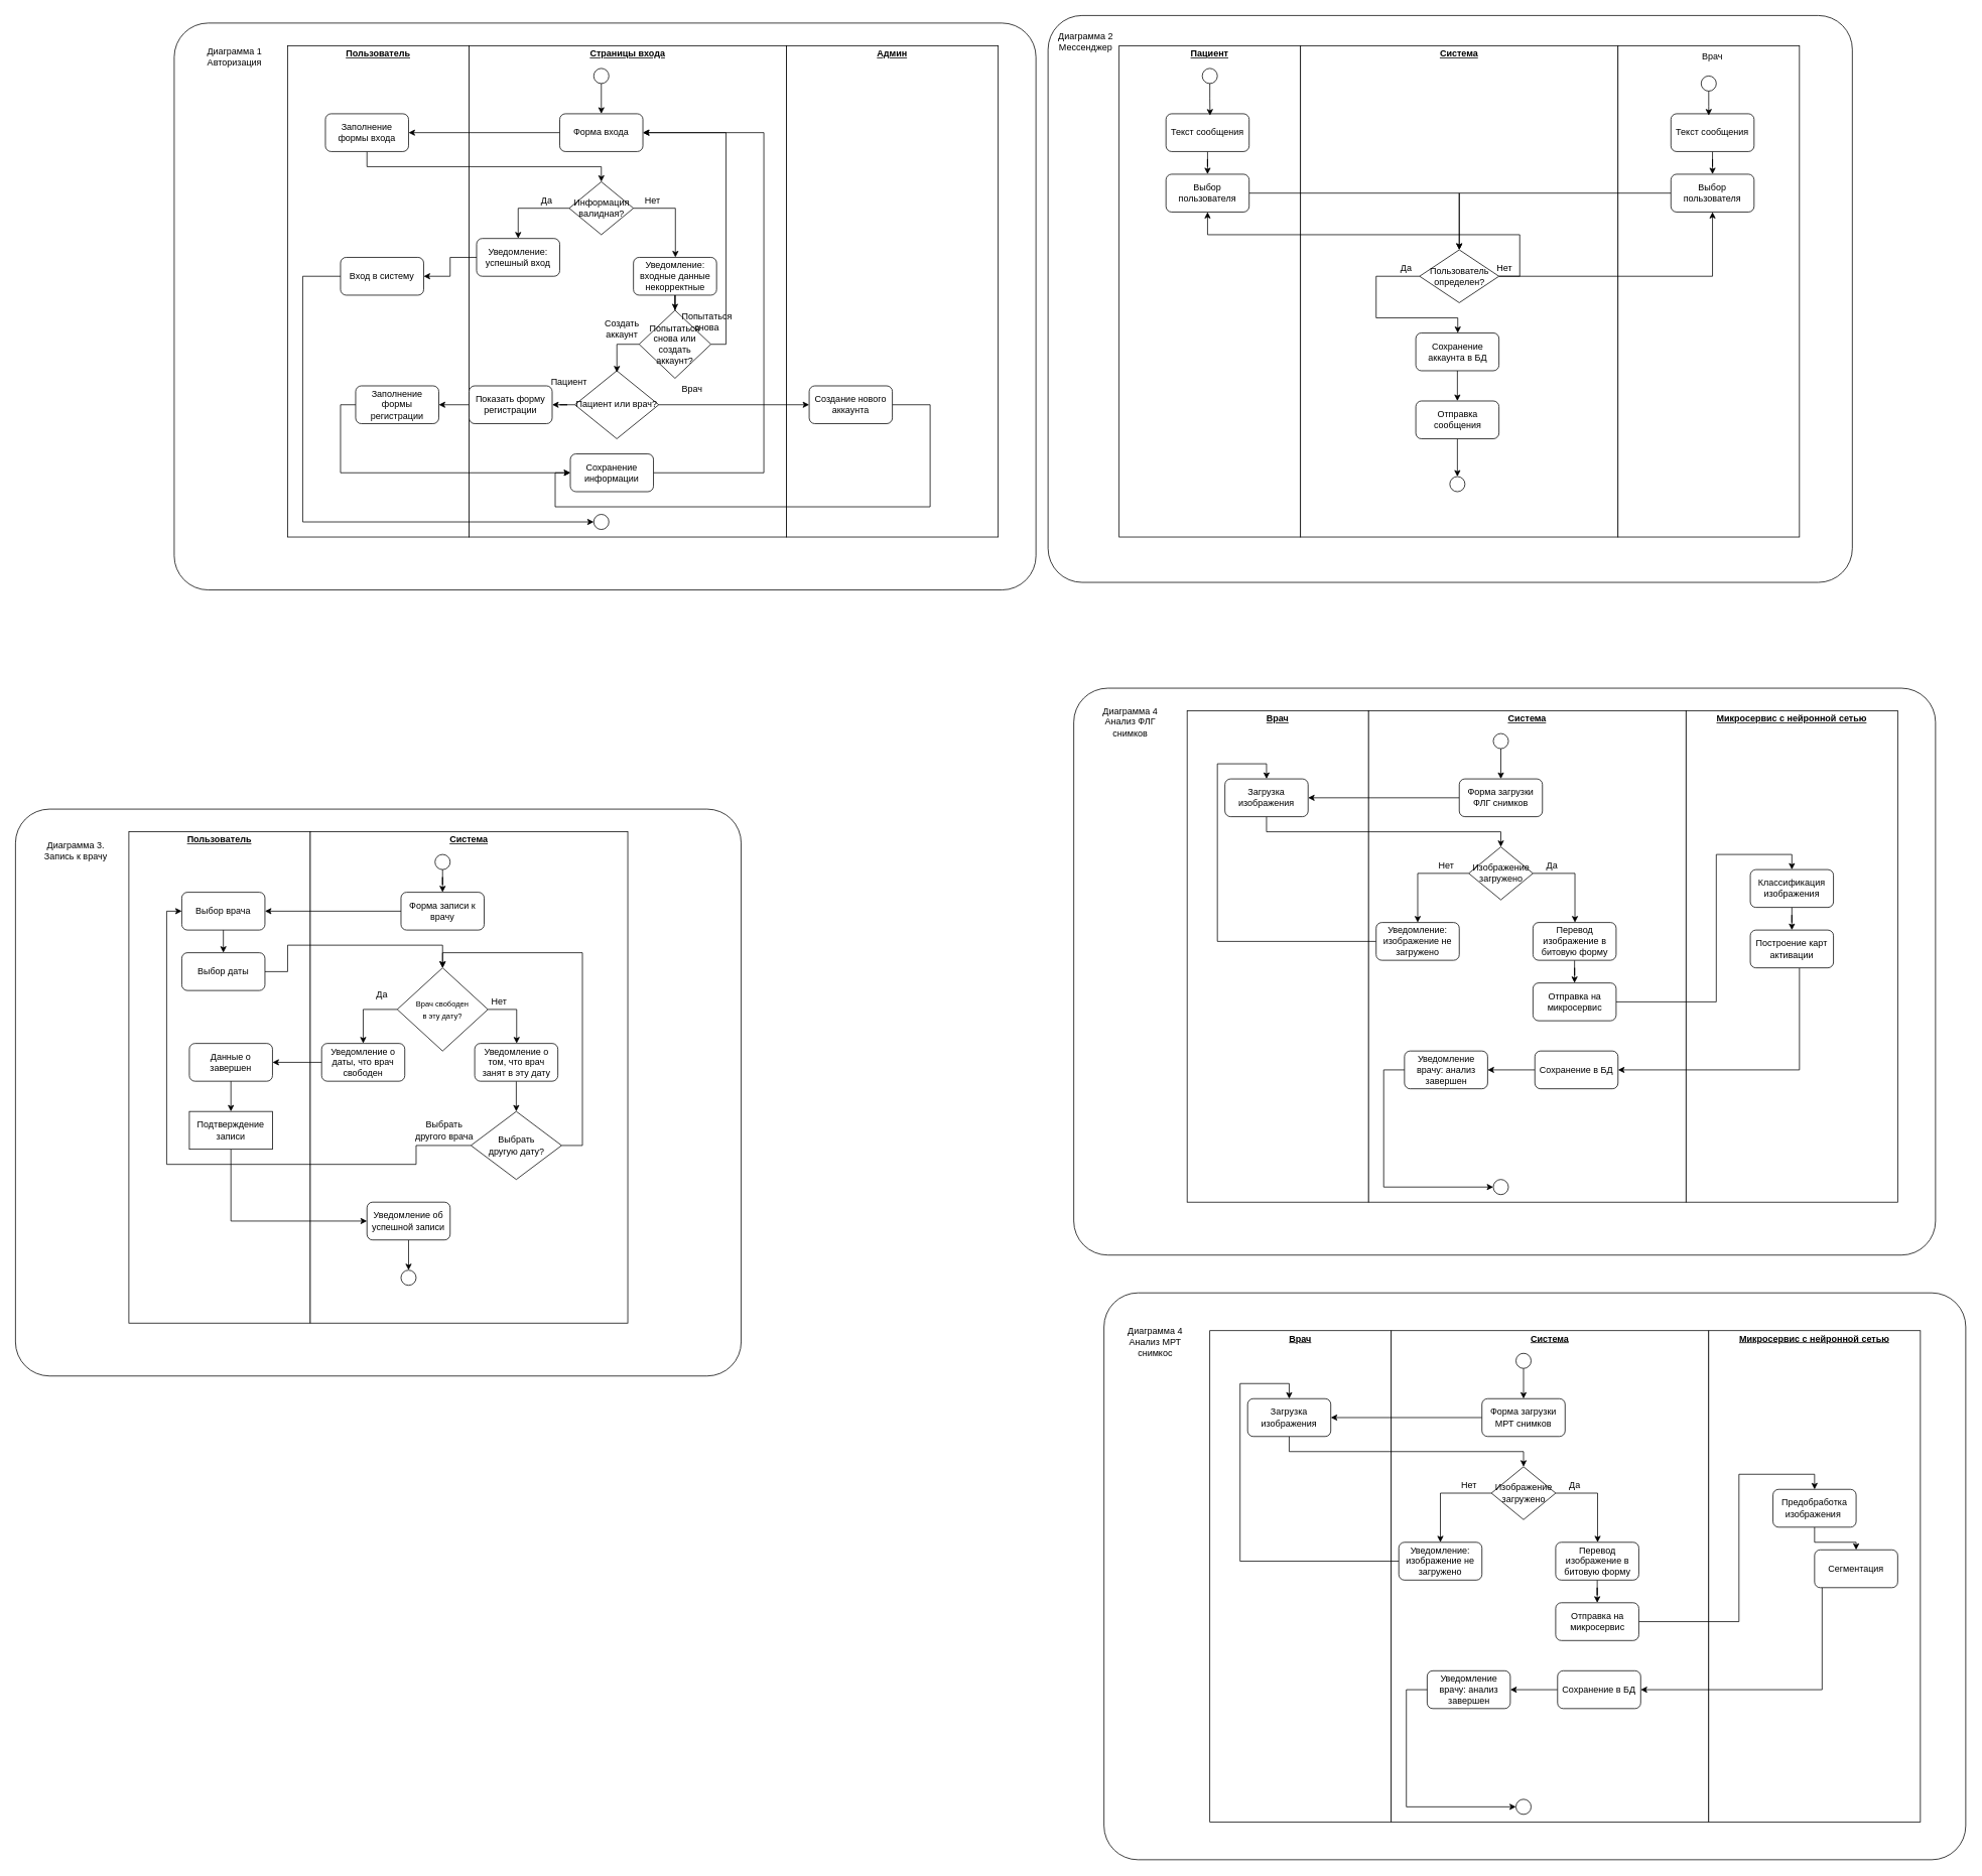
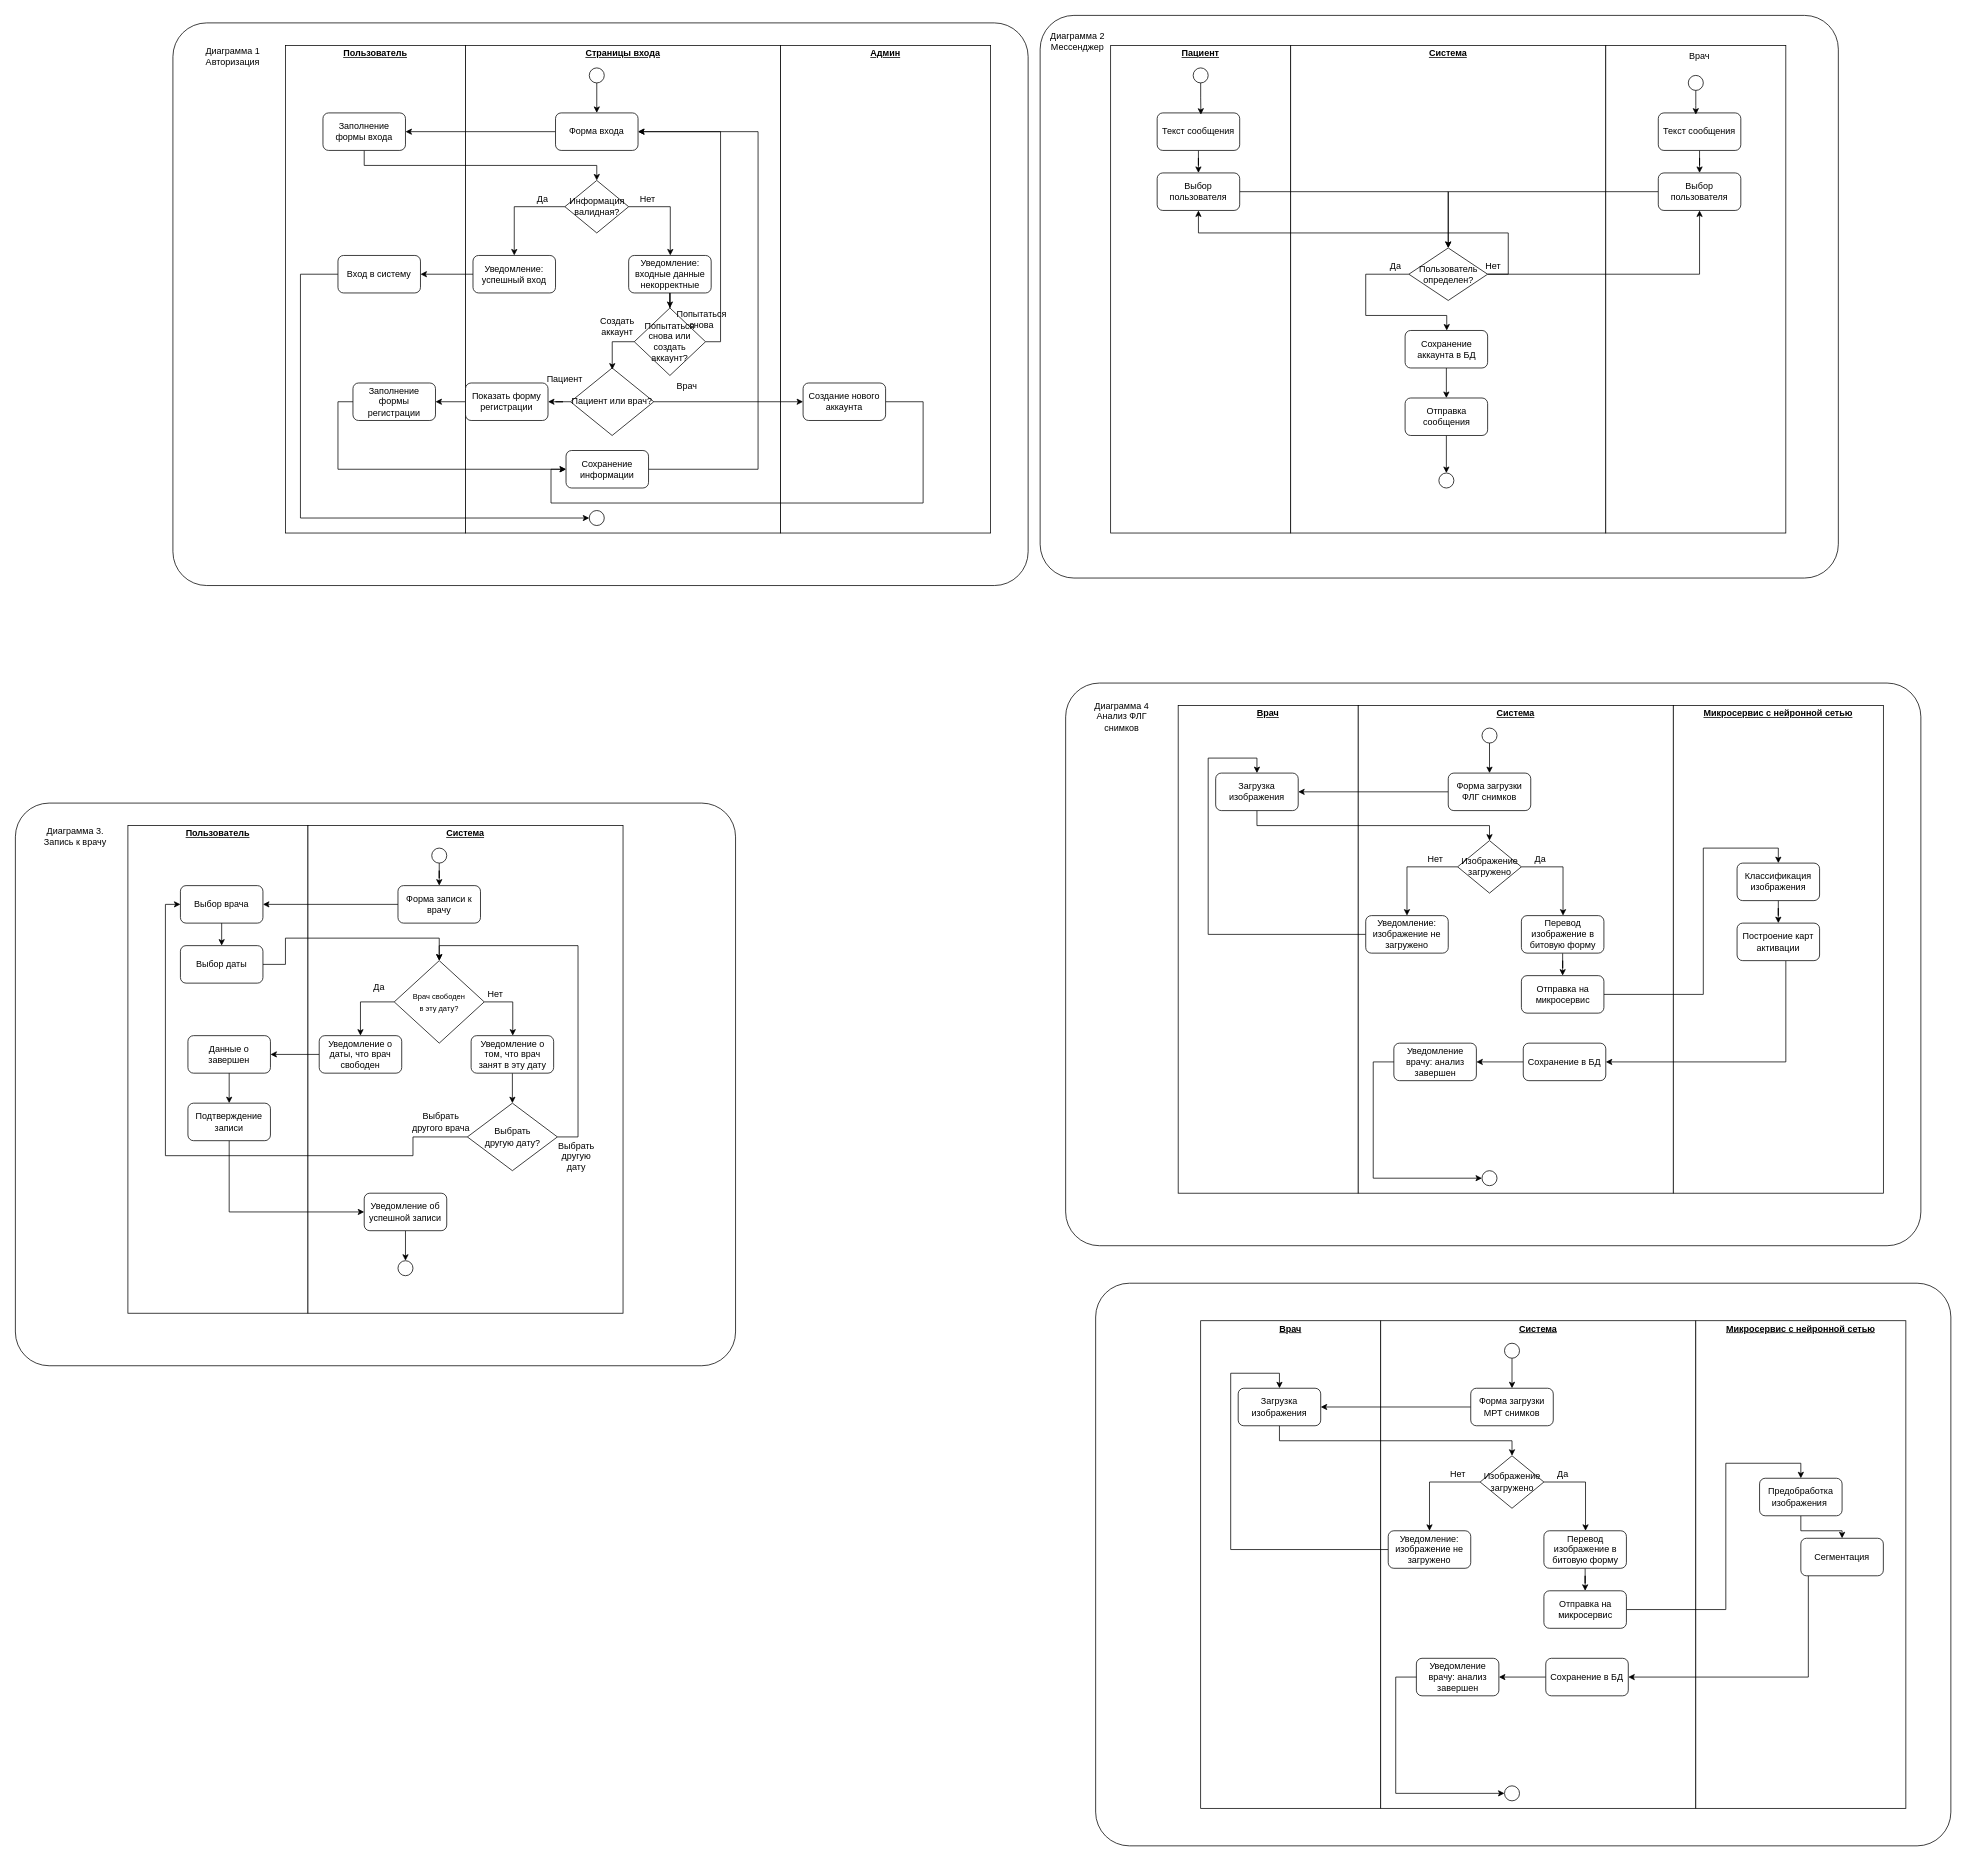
- <mxCell id="19" value="Уведомление: успешный вход" style="rounded=1;whiteSpace=wrap;html=1;" vertex="1" parent="1"><mxGeometry x="630" y="315" width="110" height="50" as="geometry" /></mxCell>
+ <mxCell id="19" value="Уведомление: успешный вход" style="rounded=1;whiteSpace=wrap;html=1;" vertex="1" parent="1"><mxGeometry x="630" y="340" width="110" height="50" as="geometry" /></mxCell>
- <mxCell id="82" value="&lt;font style=&quot;font-size: 12px;&quot;&gt;Диаграмма 3. Запись к врачу&lt;/font&gt;" style="text;html=1;align=center;verticalAlign=middle;whiteSpace=wrap;rounded=0;" vertex="1" parent="1"><mxGeometry x="50" y="1110" width="100" height="30" as="geometry" /></mxCell>
+ <mxCell id="82" value="&lt;font style=&quot;font-size: 12px;&quot;&gt;Диаграмма 3. Запись к врачу&lt;/font&gt;" style="text;html=1;align=center;verticalAlign=middle;whiteSpace=wrap;rounded=0;" vertex="1" parent="1"><mxGeometry x="50" y="1100" width="100" height="30" as="geometry" /></mxCell>
- <mxCell id="163" value="Подтверждение записи" style="whiteSpace=wrap;html=1;rounded=0;" vertex="1" parent="1"><mxGeometry x="250" y="1470" width="110" height="50" as="geometry" /></mxCell>
+ <mxCell id="163" value="Подтверждение записи" style="rounded=1;whiteSpace=wrap;html=1;" vertex="1" parent="1"><mxGeometry x="250" y="1470" width="110" height="50" as="geometry" /></mxCell>
+ <mxCell id="79" value="Выбрать другую дату" style="text;html=1;strokeColor=none;fillColor=none;align=center;verticalAlign=middle;whiteSpace=wrap;rounded=0;" vertex="1" parent="1"><mxGeometry x="742.5" y="1526" width="50" height="30" as="geometry" /></mxCell>
- <mxCell id="152" value="Диаграмма 4&lt;div&gt;Анализ МРТ снимкос&lt;/div&gt;" style="text;html=1;align=center;verticalAlign=middle;whiteSpace=wrap;rounded=0;" vertex="1" parent="1"><mxGeometry x="1483" y="1760" width="90" height="30" as="geometry" /></mxCell>
